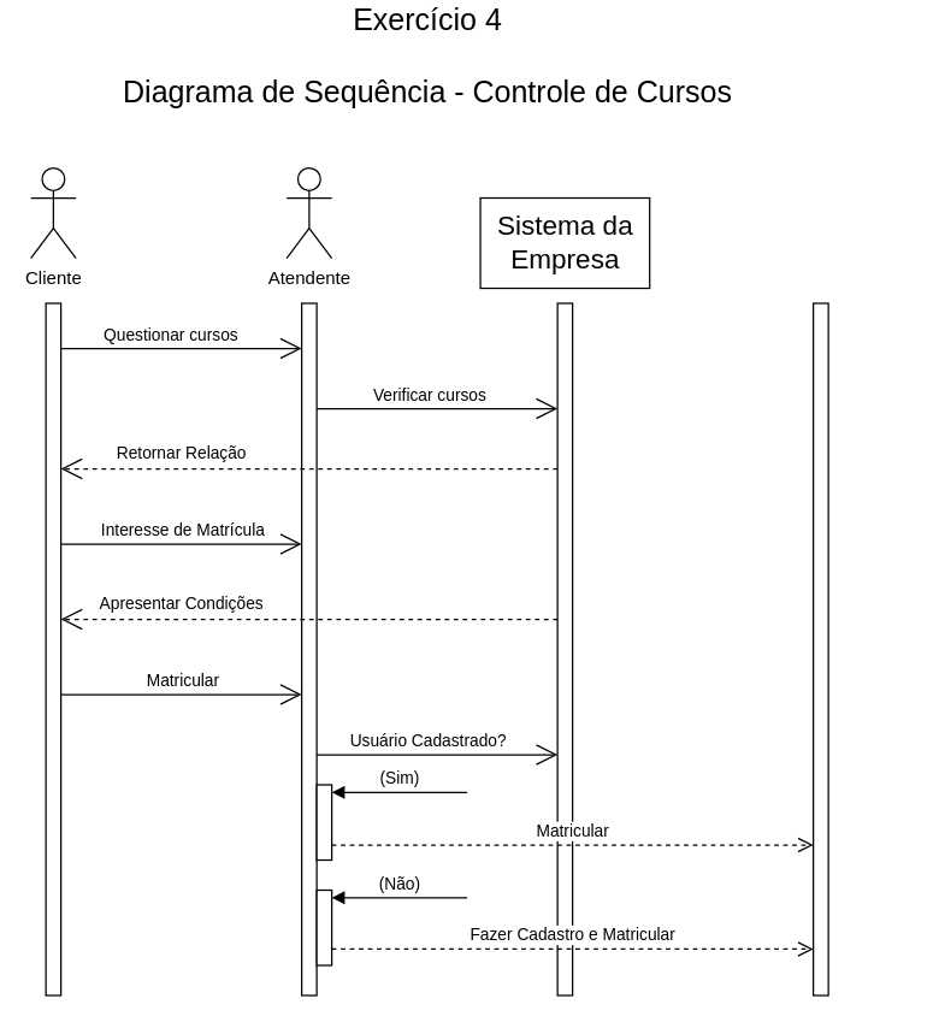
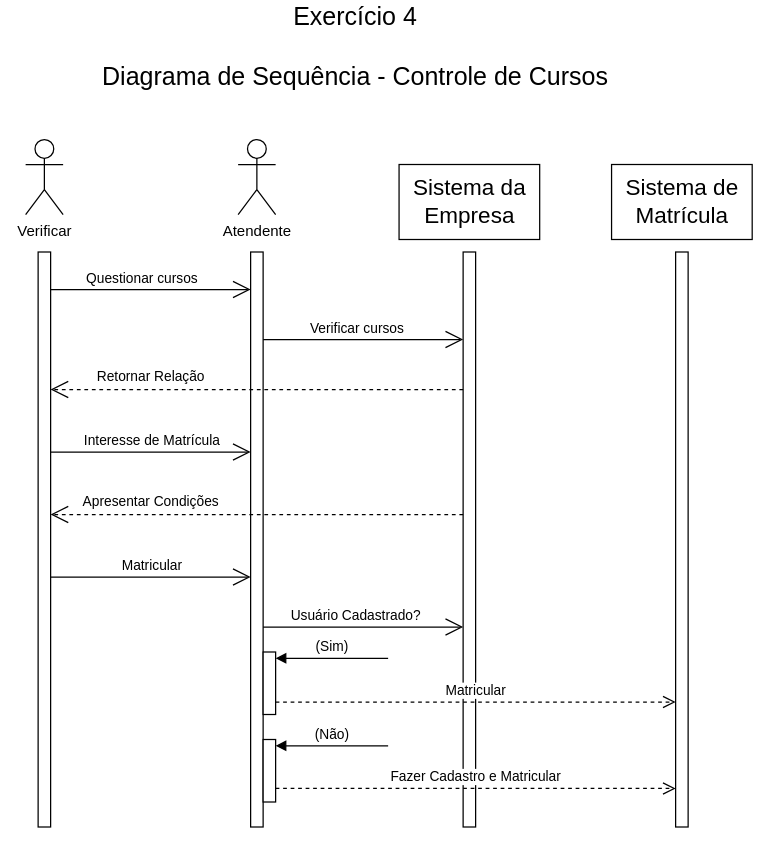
+ <mxCell id="22" value="&lt;font style=&quot;font-size: 18px;&quot;&gt;Sistema de Matrícula&lt;/font&gt;" style="rounded=0;whiteSpace=wrap;html=1;" vertex="1" parent="1"><mxGeometry x="488.75" y="130" width="112.5" height="60" as="geometry" /></mxCell>
- <mxCell id="3" value="Cliente" style="shape=umlActor;verticalLabelPosition=bottom;verticalAlign=top;html=1;outlineConnect=0;" vertex="1" parent="1"><mxGeometry x="20" y="110" width="30" height="60" as="geometry" /></mxCell>
+ <mxCell id="3" value="Verificar" style="shape=umlActor;verticalLabelPosition=bottom;verticalAlign=top;html=1;outlineConnect=0;" vertex="1" parent="1"><mxGeometry x="20" y="110" width="30" height="60" as="geometry" /></mxCell>
